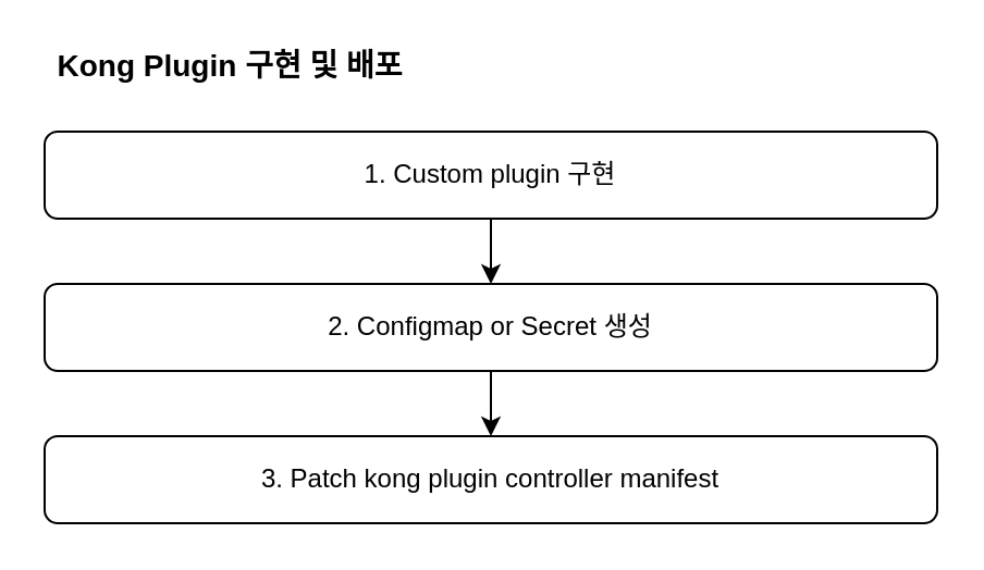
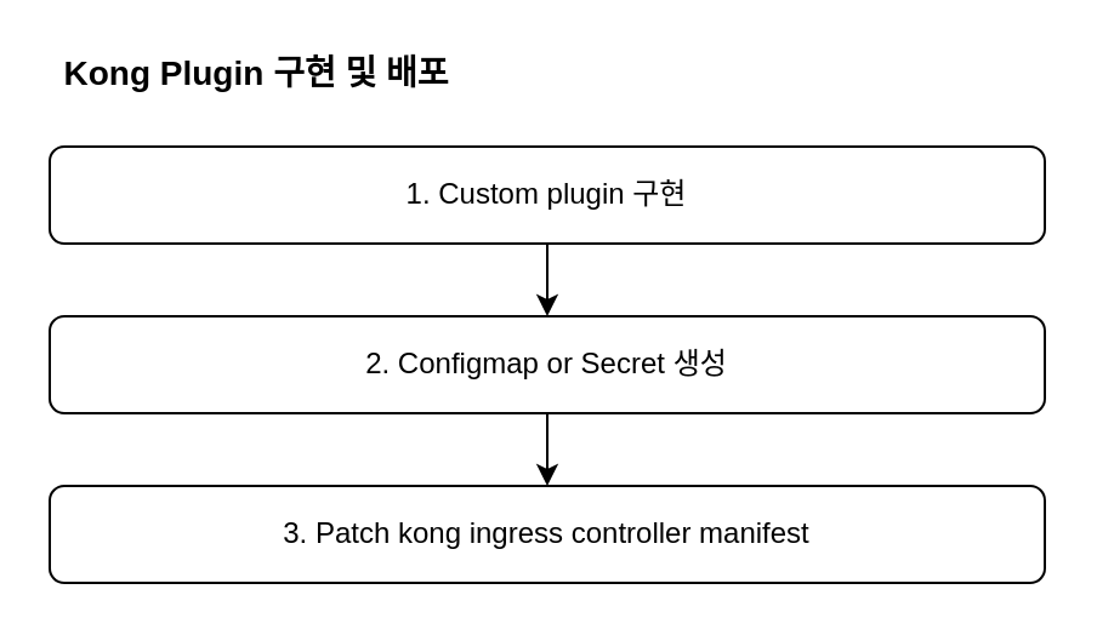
- <mxCell id="6" value="3. Patch kong plugin controller manifest" style="rounded=1;whiteSpace=wrap;html=1;fontSize=12;glass=0;strokeWidth=1;shadow=0;" vertex="1" parent="1"><mxGeometry x="20" y="200" width="410" height="40" as="geometry" /></mxCell>
+ <mxCell id="6" value="3. Patch kong ingress controller manifest" style="rounded=1;whiteSpace=wrap;html=1;fontSize=12;glass=0;strokeWidth=1;shadow=0;" vertex="1" parent="1"><mxGeometry x="20" y="200" width="410" height="40" as="geometry" /></mxCell>
